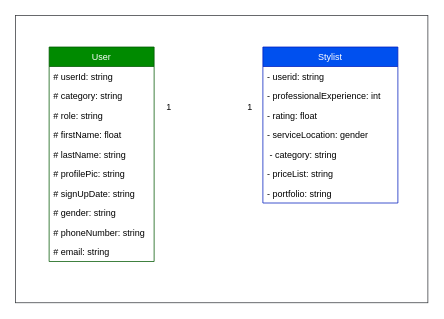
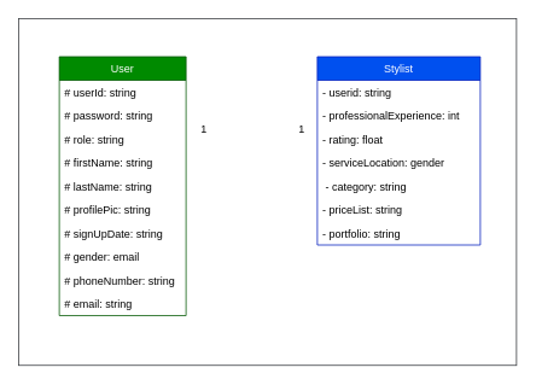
- <mxCell id="15" value="# category: string" style="text;strokeColor=none;fillColor=none;align=left;verticalAlign=top;spacingLeft=4;spacingRight=4;overflow=hidden;rotatable=0;points=[[0,0.5],[1,0.5]];portConstraint=eastwest;fontColor=#000000;" parent="13" vertex="1"><mxGeometry y="52" width="140" height="26" as="geometry" /></mxCell>
+ <mxCell id="15" value="# password: string" style="text;strokeColor=none;fillColor=none;align=left;verticalAlign=top;spacingLeft=4;spacingRight=4;overflow=hidden;rotatable=0;points=[[0,0.5],[1,0.5]];portConstraint=eastwest;fontColor=#000000;" parent="13" vertex="1"><mxGeometry y="52" width="140" height="26" as="geometry" /></mxCell>
- <mxCell id="17" value="# firstName: float" style="text;strokeColor=none;fillColor=none;align=left;verticalAlign=top;spacingLeft=4;spacingRight=4;overflow=hidden;rotatable=0;points=[[0,0.5],[1,0.5]];portConstraint=eastwest;fontColor=#000000;" parent="13" vertex="1"><mxGeometry y="104" width="140" height="26" as="geometry" /></mxCell>
+ <mxCell id="17" value="# firstName: string" style="text;strokeColor=none;fillColor=none;align=left;verticalAlign=top;spacingLeft=4;spacingRight=4;overflow=hidden;rotatable=0;points=[[0,0.5],[1,0.5]];portConstraint=eastwest;fontColor=#000000;" parent="13" vertex="1"><mxGeometry y="104" width="140" height="26" as="geometry" /></mxCell>
- <mxCell id="21" value="# gender: string" style="text;strokeColor=none;fillColor=none;align=left;verticalAlign=top;spacingLeft=4;spacingRight=4;overflow=hidden;rotatable=0;points=[[0,0.5],[1,0.5]];portConstraint=eastwest;fontColor=#000000;" parent="13" vertex="1"><mxGeometry y="208" width="140" height="26" as="geometry" /></mxCell>
+ <mxCell id="21" value="# gender: email" style="text;strokeColor=none;fillColor=none;align=left;verticalAlign=top;spacingLeft=4;spacingRight=4;overflow=hidden;rotatable=0;points=[[0,0.5],[1,0.5]];portConstraint=eastwest;fontColor=#000000;" parent="13" vertex="1"><mxGeometry y="208" width="140" height="26" as="geometry" /></mxCell>
